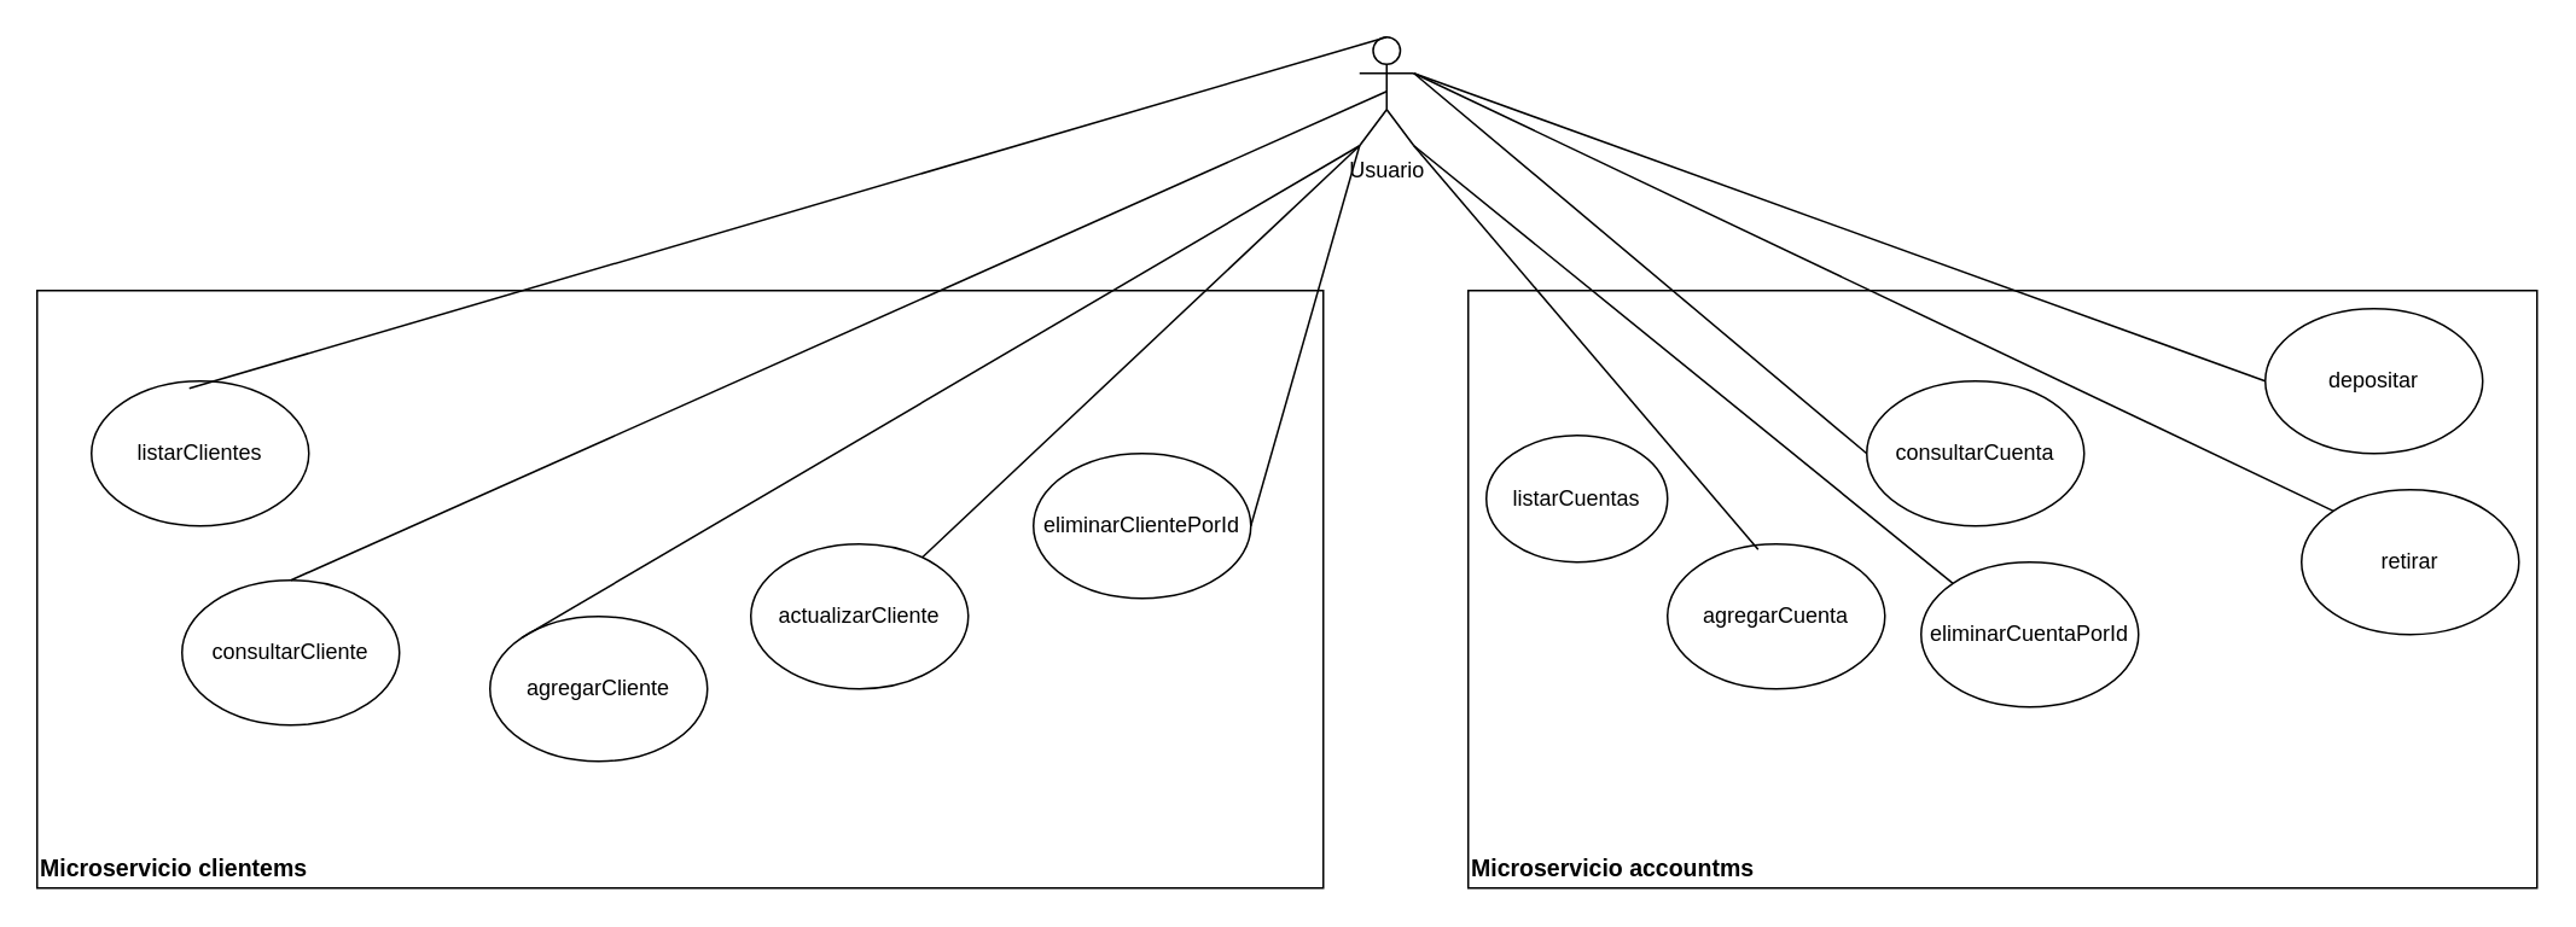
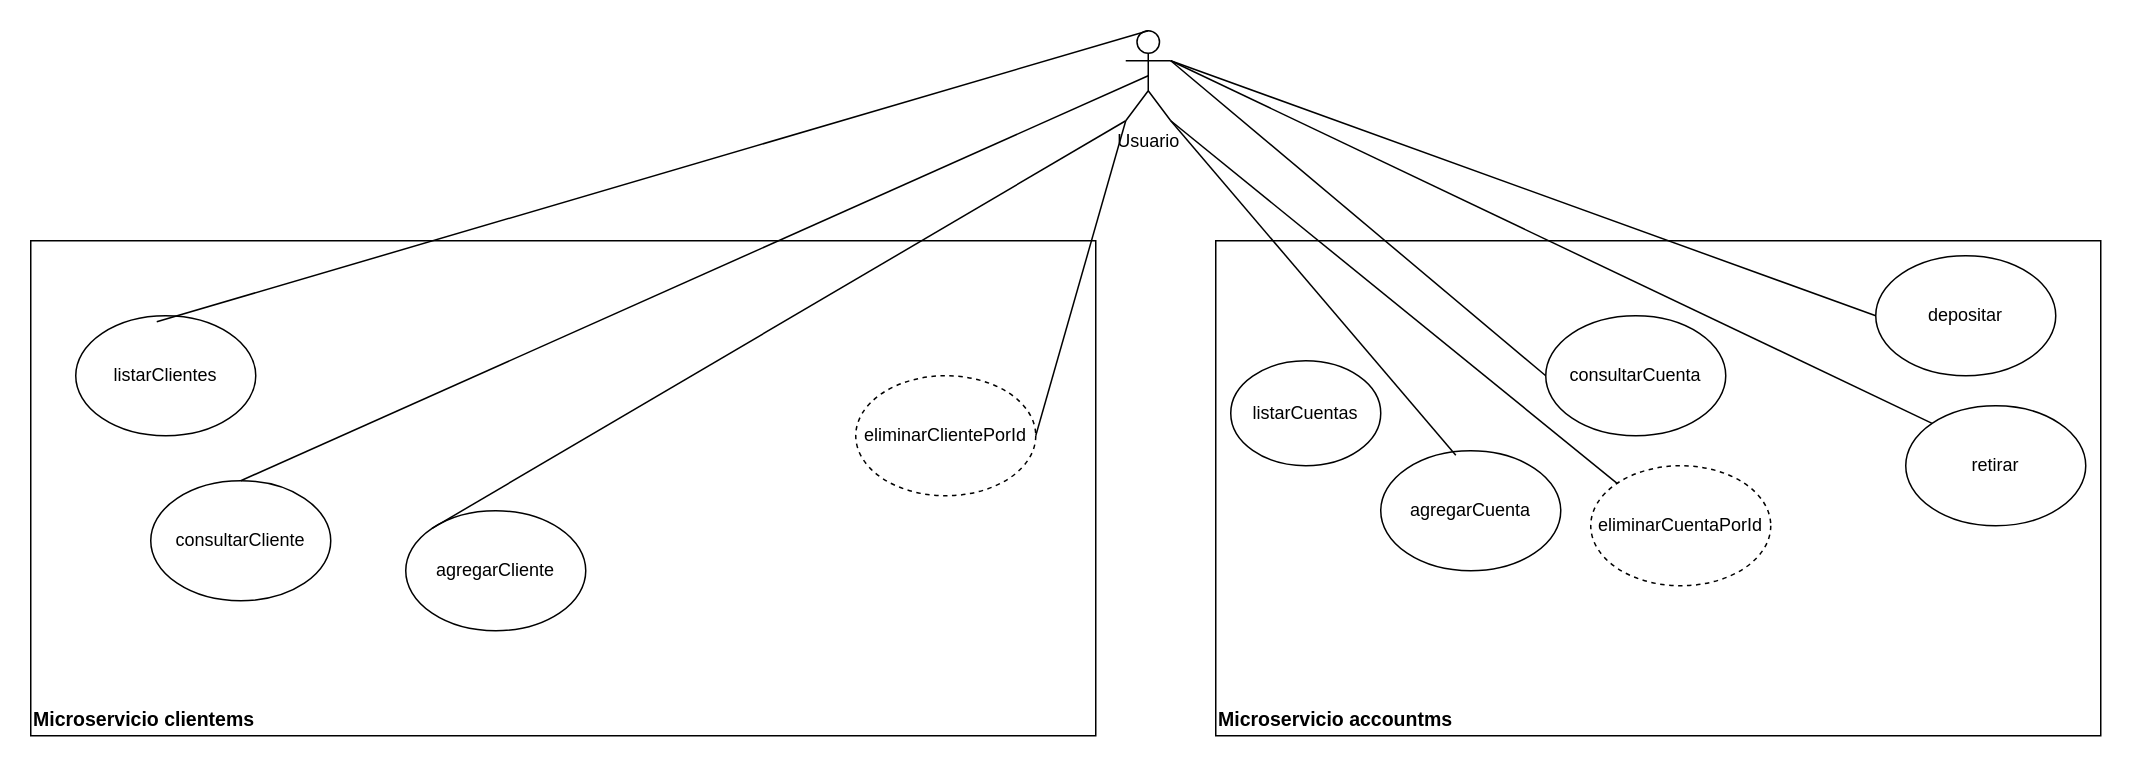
- <mxCell id="12" value="" style="endArrow=none;html=1;rounded=0;entryX=0;entryY=1;entryDx=0;entryDy=0;entryPerimeter=0;" edge="1" parent="1" source="8" target="2"><mxGeometry width="50" height="50" relative="1" as="geometry"><mxPoint x="390" y="530" as="sourcePoint" /><mxPoint x="440" y="480" as="targetPoint" /></mxGeometry></mxCell>
- <mxCell id="9" value="eliminarClientePorId" style="ellipse;whiteSpace=wrap;html=1;" vertex="1" parent="1"><mxGeometry x="570" y="250" width="120" height="80" as="geometry" /></mxCell>
+ <mxCell id="9" value="eliminarClientePorId" style="ellipse;whiteSpace=wrap;html=1;dashed=1;" vertex="1" parent="1"><mxGeometry x="570" y="250" width="120" height="80" as="geometry" /></mxCell>
- <mxCell id="8" value="actualizarCliente" style="ellipse;whiteSpace=wrap;html=1;" vertex="1" parent="1"><mxGeometry x="414" y="300" width="120" height="80" as="geometry" /></mxCell>
- <mxCell id="18" value="eliminarCuentaPorId" style="ellipse;whiteSpace=wrap;html=1;" vertex="1" parent="1"><mxGeometry x="1060" y="310" width="120" height="80" as="geometry" /></mxCell>
+ <mxCell id="18" value="eliminarCuentaPorId" style="ellipse;whiteSpace=wrap;html=1;dashed=1;" vertex="1" parent="1"><mxGeometry x="1060" y="310" width="120" height="80" as="geometry" /></mxCell>
